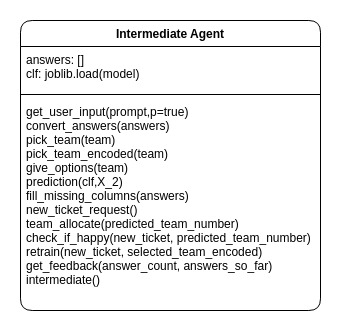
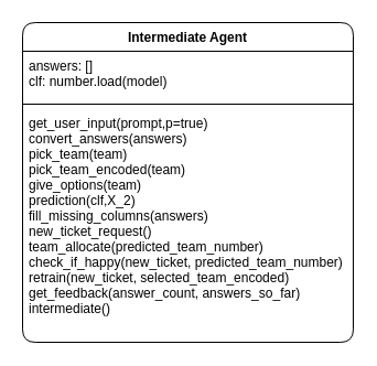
- <mxCell id="3" value="answers: []&#10;clf: joblib.load(model)" style="text;strokeColor=none;fillColor=none;align=left;verticalAlign=top;spacingLeft=4;spacingRight=4;overflow=hidden;rotatable=0;points=[[0,0.5],[1,0.5]];portConstraint=eastwest;" parent="2" vertex="1"><mxGeometry y="26" width="300" height="44" as="geometry" /></mxCell>
+ <mxCell id="3" value="answers: []&#10;clf: number.load(model)" style="text;strokeColor=none;fillColor=none;align=left;verticalAlign=top;spacingLeft=4;spacingRight=4;overflow=hidden;rotatable=0;points=[[0,0.5],[1,0.5]];portConstraint=eastwest;" parent="2" vertex="1"><mxGeometry y="26" width="300" height="44" as="geometry" /></mxCell>
